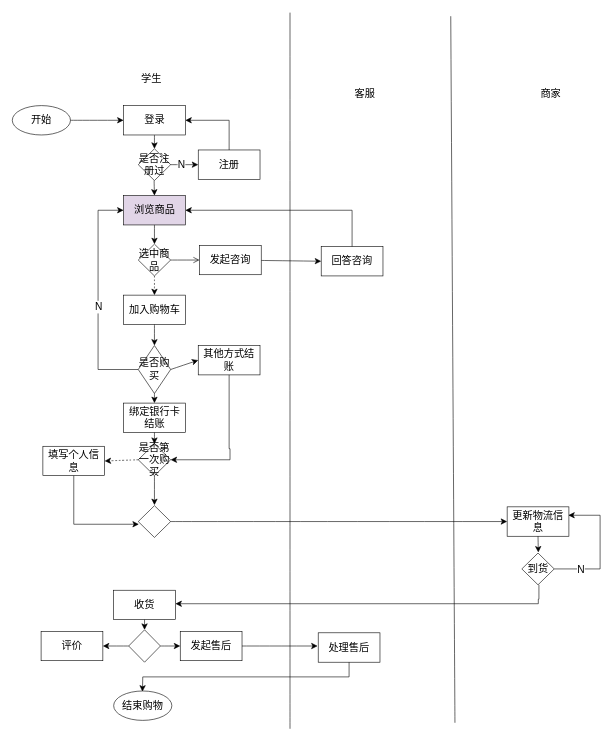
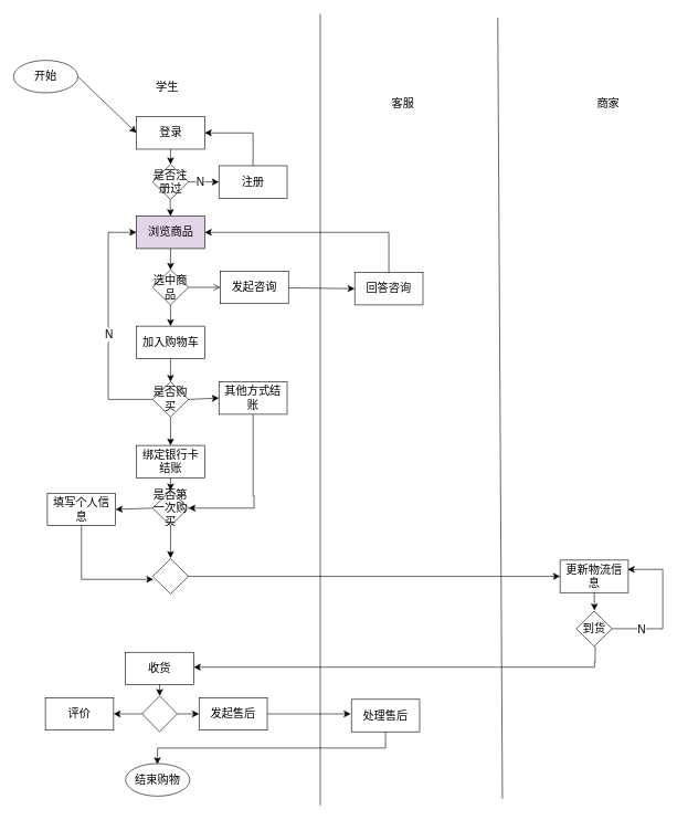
- <mxCell id="3" value="&lt;font style=&quot;font-size: 17px;&quot;&gt;开始&lt;/font&gt;" style="ellipse;whiteSpace=wrap;html=1;fontSize=17;" vertex="1" parent="1"><mxGeometry x="20" y="175" width="97" height="49" as="geometry" /></mxCell>
+ <mxCell id="3" value="&lt;font style=&quot;font-size: 17px;&quot;&gt;开始&lt;/font&gt;" style="ellipse;whiteSpace=wrap;html=1;fontSize=17;" vertex="1" parent="1"><mxGeometry x="20" y="90" width="97" height="49" as="geometry" /></mxCell>
- <mxCell id="20" value="" style="endArrow=classic;html=1;rounded=0;fontSize=17;startSize=8;endSize=8;curved=1;exitX=0.5;exitY=1;exitDx=0;exitDy=0;entryX=0.5;entryY=0;entryDx=0;entryDy=0;dashed=1;" edge="1" parent="1" source="19" target="21"><mxGeometry width="50" height="50" relative="1" as="geometry"><mxPoint x="261" y="477" as="sourcePoint" /><mxPoint x="257" y="502" as="targetPoint" /></mxGeometry></mxCell>
+ <mxCell id="20" value="" style="endArrow=classic;html=1;rounded=0;fontSize=17;startSize=8;endSize=8;curved=1;exitX=0.5;exitY=1;exitDx=0;exitDy=0;entryX=0.5;entryY=0;entryDx=0;entryDy=0;" edge="1" parent="1" source="19" target="21"><mxGeometry width="50" height="50" relative="1" as="geometry"><mxPoint x="261" y="477" as="sourcePoint" /><mxPoint x="257" y="502" as="targetPoint" /></mxGeometry></mxCell>
- <mxCell id="23" value="是否购买" style="rhombus;whiteSpace=wrap;html=1;fontSize=17;" vertex="1" parent="1"><mxGeometry x="230" y="575" width="54" height="80" as="geometry" /></mxCell>
+ <mxCell id="23" value="是否购买" style="rhombus;whiteSpace=wrap;html=1;fontSize=17;" vertex="1" parent="1"><mxGeometry x="230" y="575" width="54" height="53" as="geometry" /></mxCell>
- <mxCell id="39" value="" style="endArrow=classic;html=1;rounded=0;fontSize=17;startSize=8;endSize=8;curved=1;exitX=0;exitY=0.5;exitDx=0;exitDy=0;entryX=1;entryY=0.5;entryDx=0;entryDy=0;dashed=1;" edge="1" parent="1" source="38" target="40"><mxGeometry width="50" height="50" relative="1" as="geometry"><mxPoint x="227" y="766" as="sourcePoint" /><mxPoint x="182" y="766" as="targetPoint" /></mxGeometry></mxCell>
+ <mxCell id="39" value="" style="endArrow=classic;html=1;rounded=0;fontSize=17;startSize=8;endSize=8;curved=1;exitX=0;exitY=0.5;exitDx=0;exitDy=0;entryX=1;entryY=0.5;entryDx=0;entryDy=0;" edge="1" parent="1" source="38" target="40"><mxGeometry width="50" height="50" relative="1" as="geometry"><mxPoint x="227" y="766" as="sourcePoint" /><mxPoint x="182" y="766" as="targetPoint" /></mxGeometry></mxCell>
